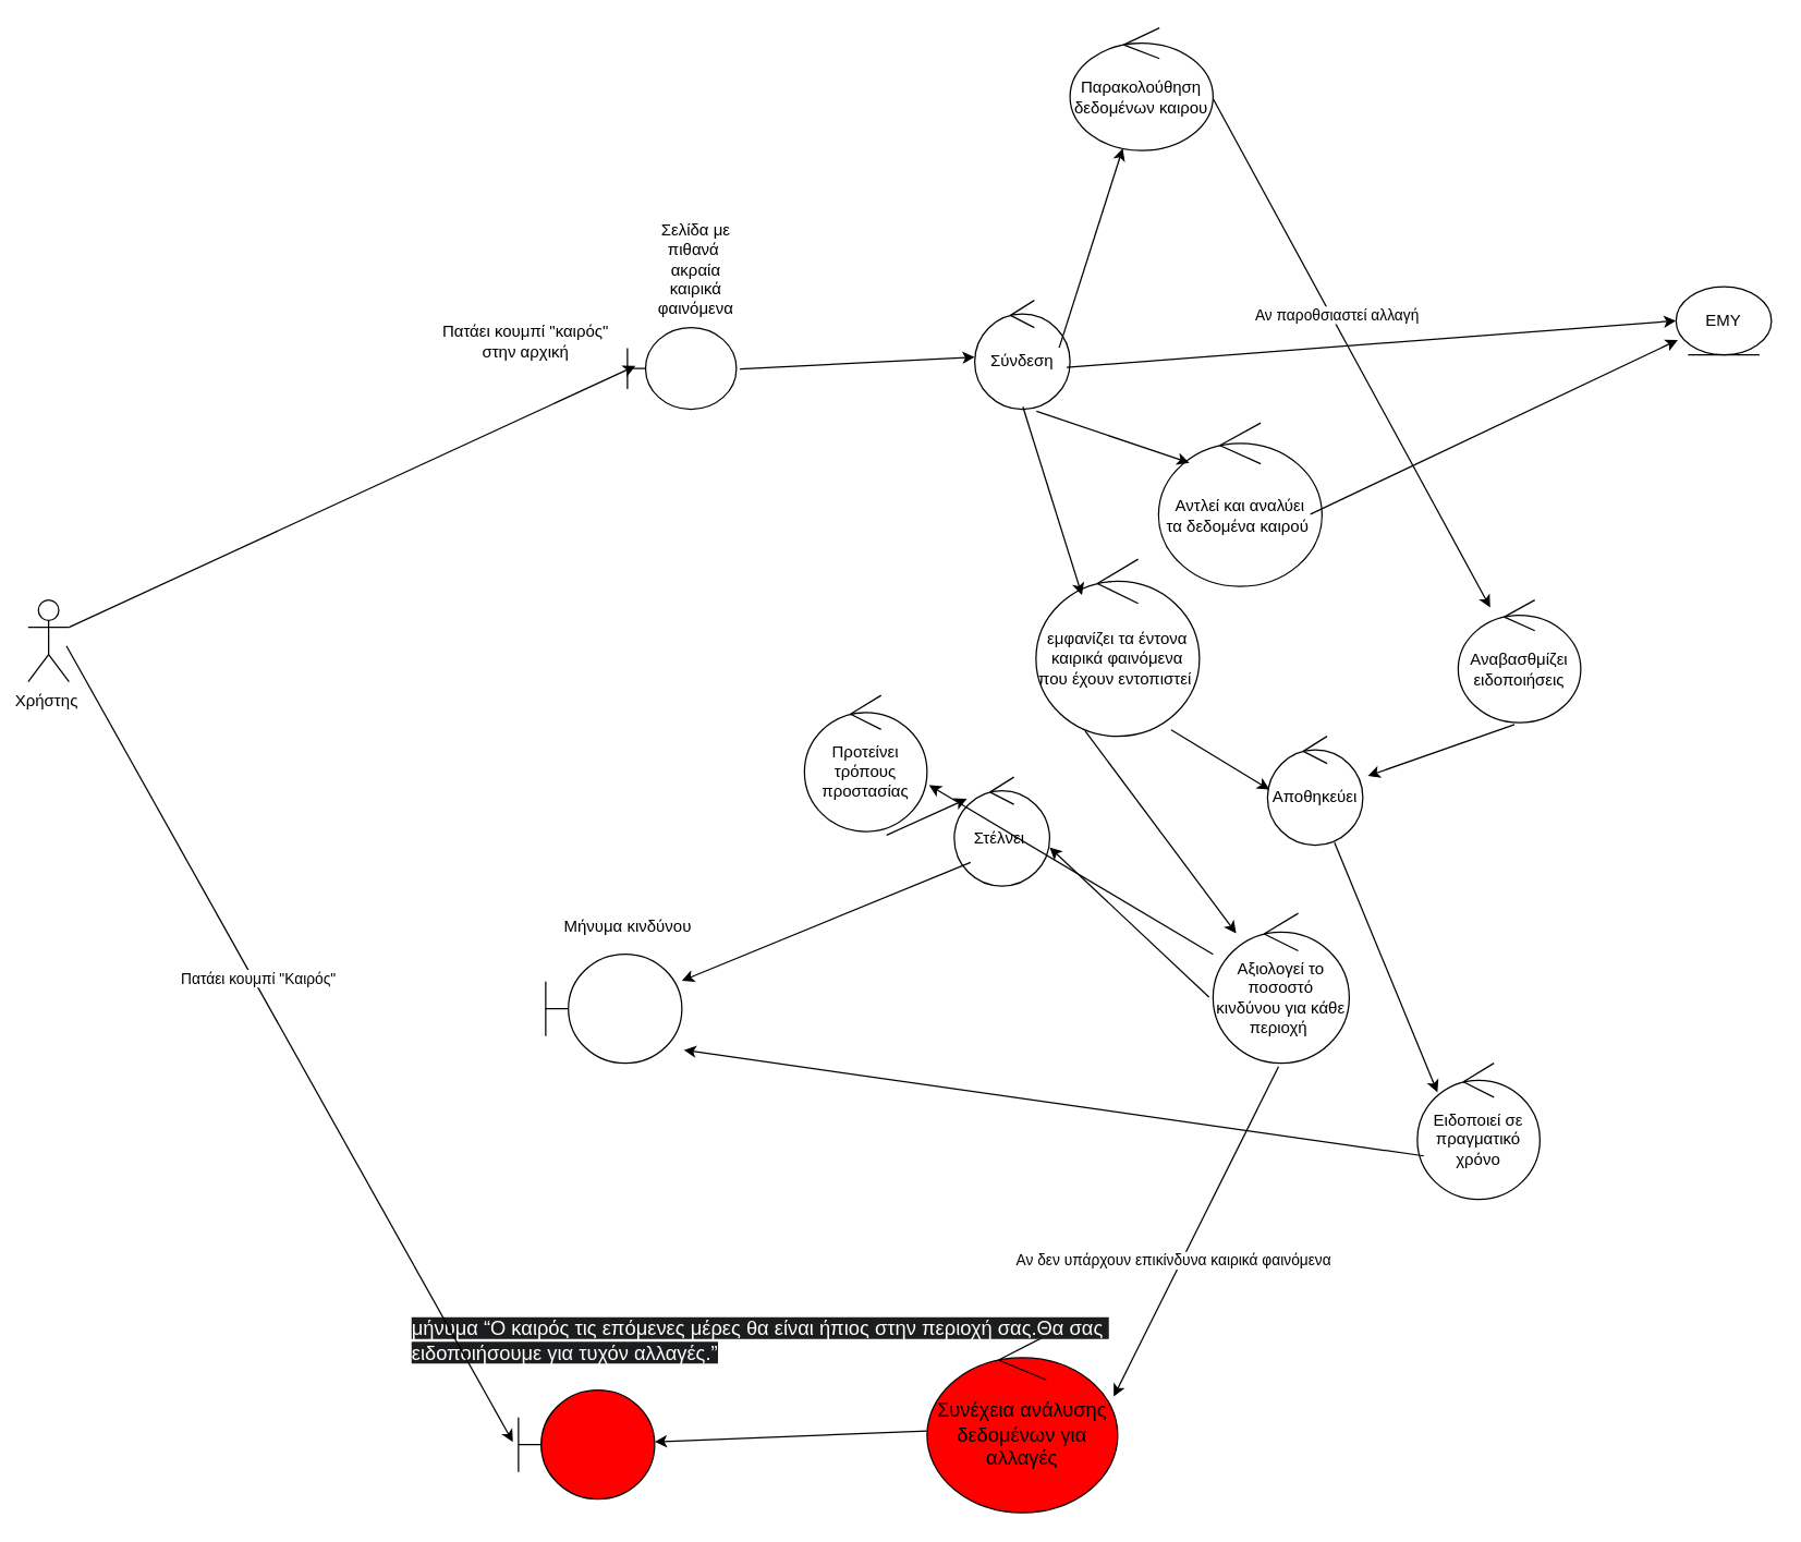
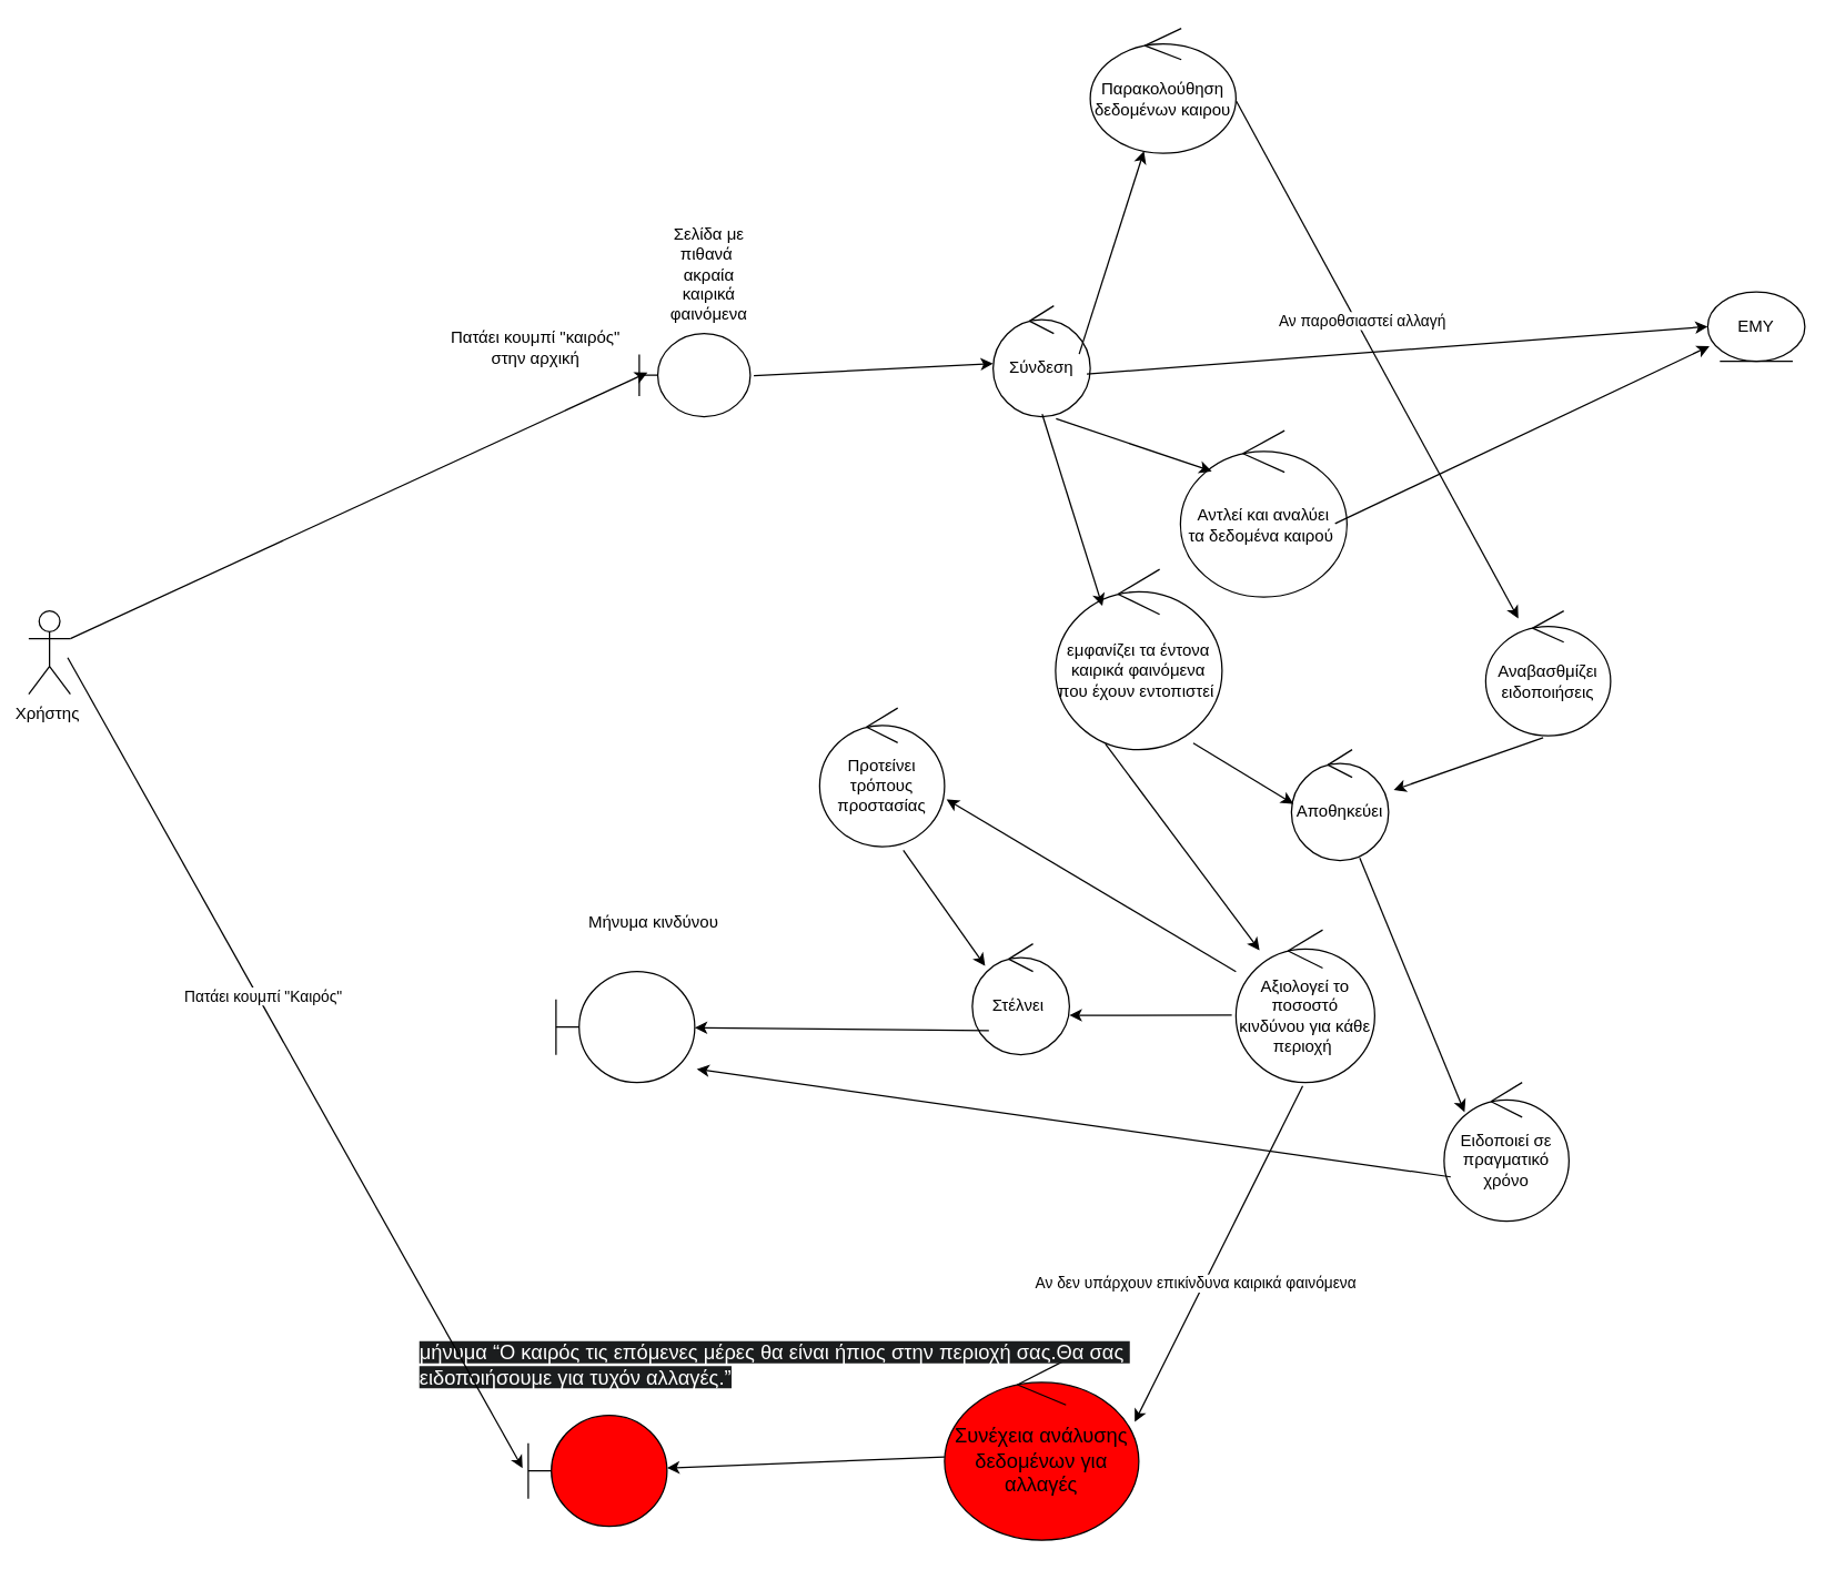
- <mxCell id="21" value="Στέλνει&amp;nbsp;" style="ellipse;shape=umlControl;whiteSpace=wrap;html=1;" vertex="1" parent="1"><mxGeometry x="700" y="570" width="70" height="80" as="geometry" /></mxCell>
+ <mxCell id="21" value="Στέλνει&amp;nbsp;" style="ellipse;shape=umlControl;whiteSpace=wrap;html=1;" vertex="1" parent="1"><mxGeometry x="700" y="680" width="70" height="80" as="geometry" /></mxCell>
- <mxCell id="24" value="Μήνυμα κινδύνου" style="text;html=1;align=center;verticalAlign=middle;resizable=0;points=[];autosize=1;strokeColor=none;fillColor=none;" vertex="1" parent="1"><mxGeometry x="400" y="665" width="120" height="30" as="geometry" /></mxCell>
+ <mxCell id="24" value="Μήνυμα κινδύνου" style="text;html=1;align=center;verticalAlign=middle;resizable=0;points=[];autosize=1;strokeColor=none;fillColor=none;" vertex="1" parent="1"><mxGeometry x="410" y="650" width="120" height="30" as="geometry" /></mxCell>
